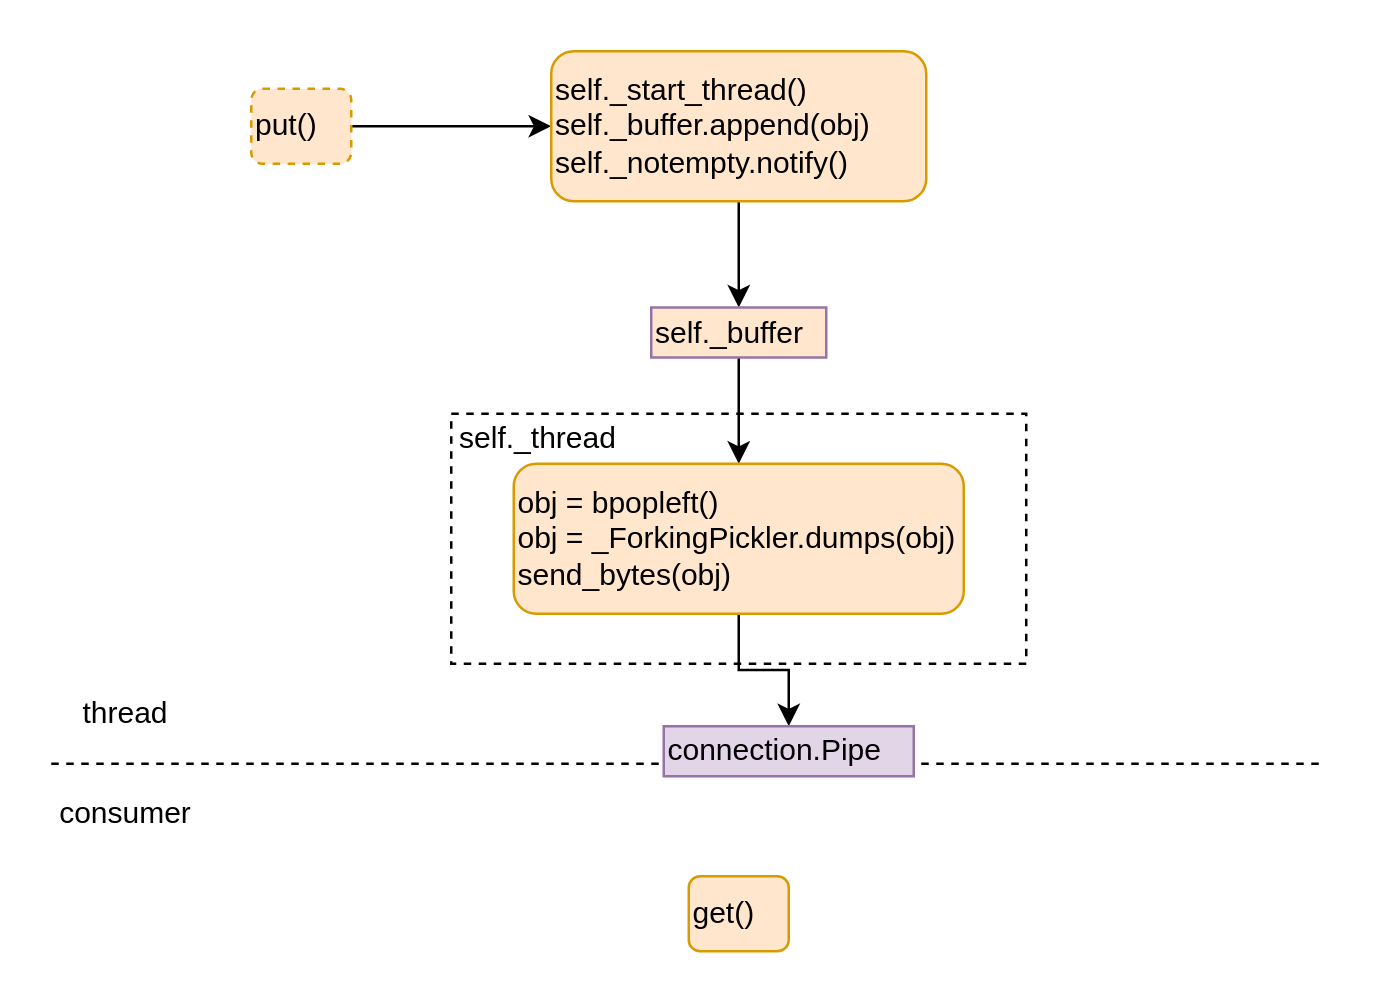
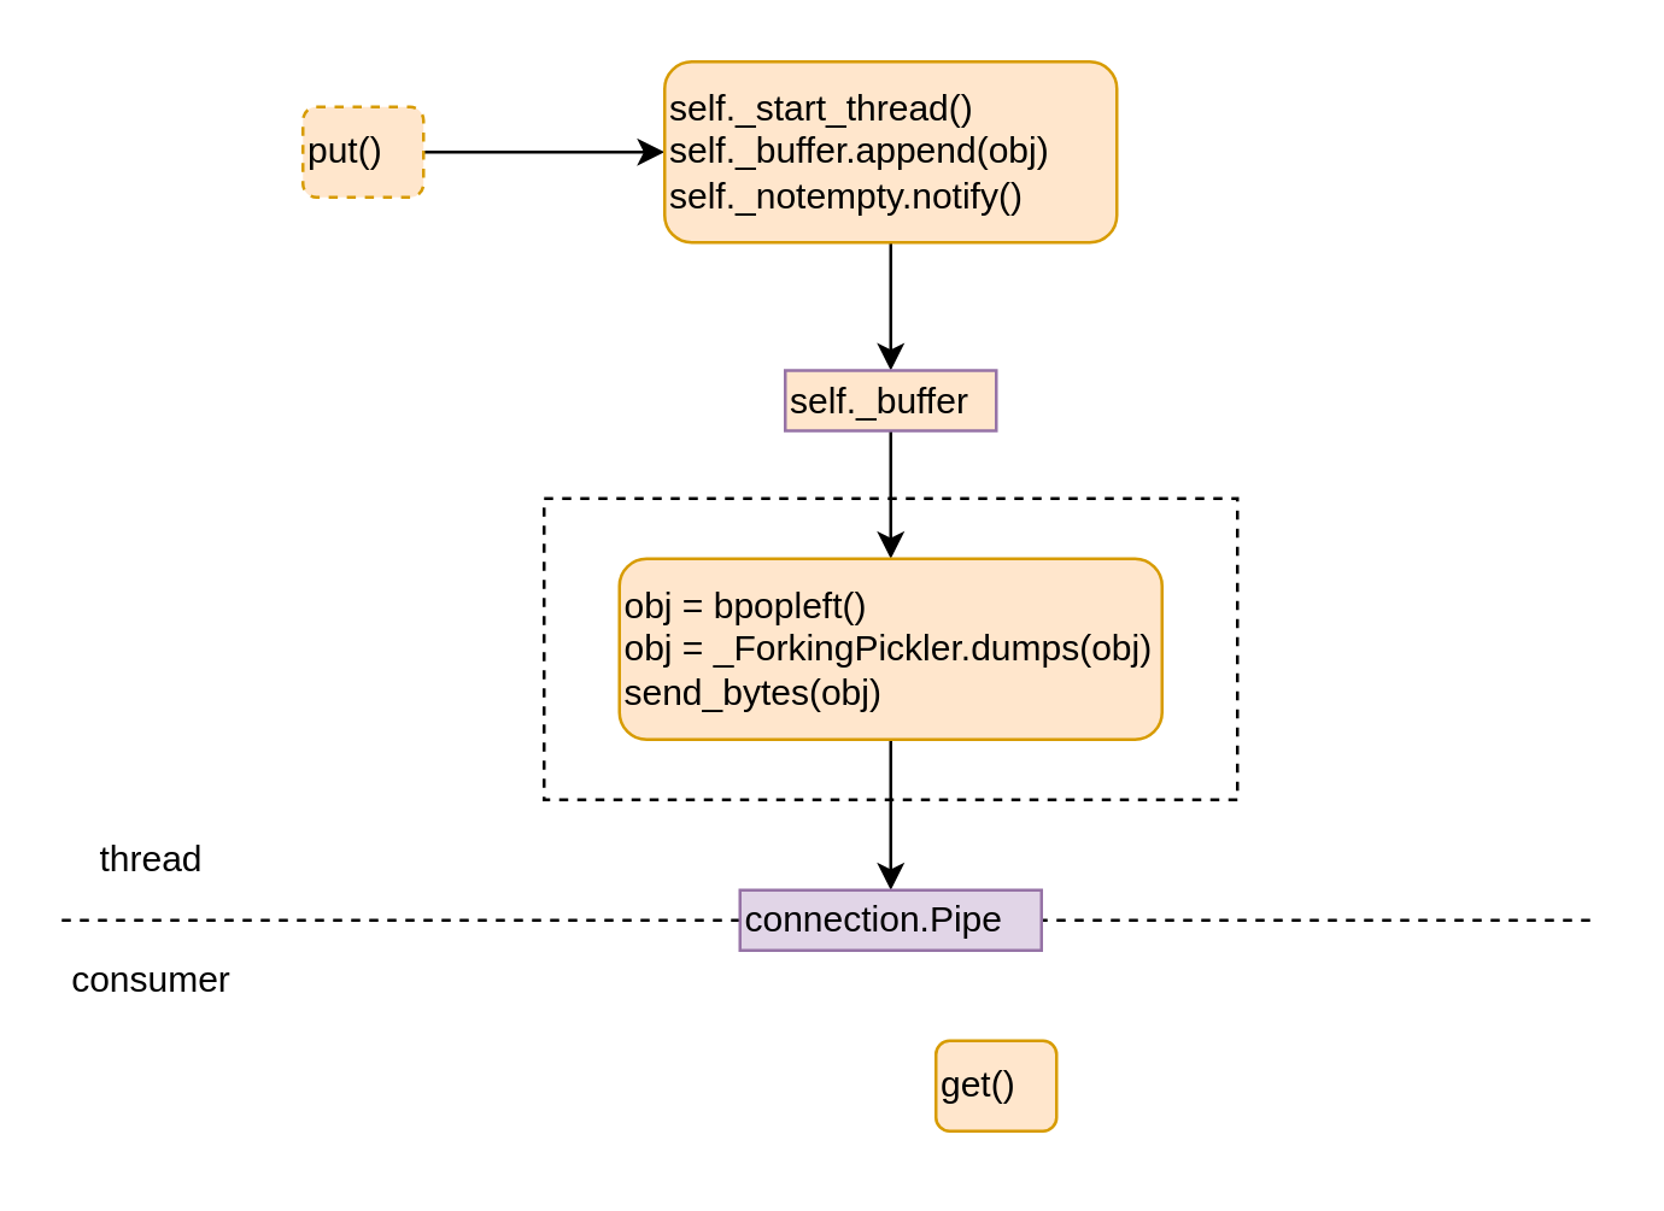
- <mxCell id="15" value="self._thread" style="text;html=1;strokeColor=none;fillColor=none;align=center;verticalAlign=middle;whiteSpace=wrap;rounded=0;dashed=1;" vertex="1" parent="1"><mxGeometry x="180" y="165" width="70" height="20" as="geometry" /></mxCell>
- <mxCell id="12" value="connection.Pipe" style="rounded=0;whiteSpace=wrap;html=1;align=left;fillColor=#e1d5e7;strokeColor=#9673a6;" vertex="1" parent="1"><mxGeometry x="265" y="290" width="100" height="20" as="geometry" /></mxCell>
+ <mxCell id="12" value="connection.Pipe" style="rounded=0;whiteSpace=wrap;html=1;align=left;fillColor=#e1d5e7;strokeColor=#9673a6;" vertex="1" parent="1"><mxGeometry x="245" y="295" width="100" height="20" as="geometry" /></mxCell>
- <mxCell id="16" value="get()" style="rounded=1;whiteSpace=wrap;html=1;fillColor=#ffe6cc;strokeColor=#d79b00;align=left;" vertex="1" parent="1"><mxGeometry x="275" y="350" width="40" height="30" as="geometry" /></mxCell>
+ <mxCell id="16" value="get()" style="rounded=1;whiteSpace=wrap;html=1;fillColor=#ffe6cc;strokeColor=#d79b00;align=left;" vertex="1" parent="1"><mxGeometry x="310" y="345" width="40" height="30" as="geometry" /></mxCell>
